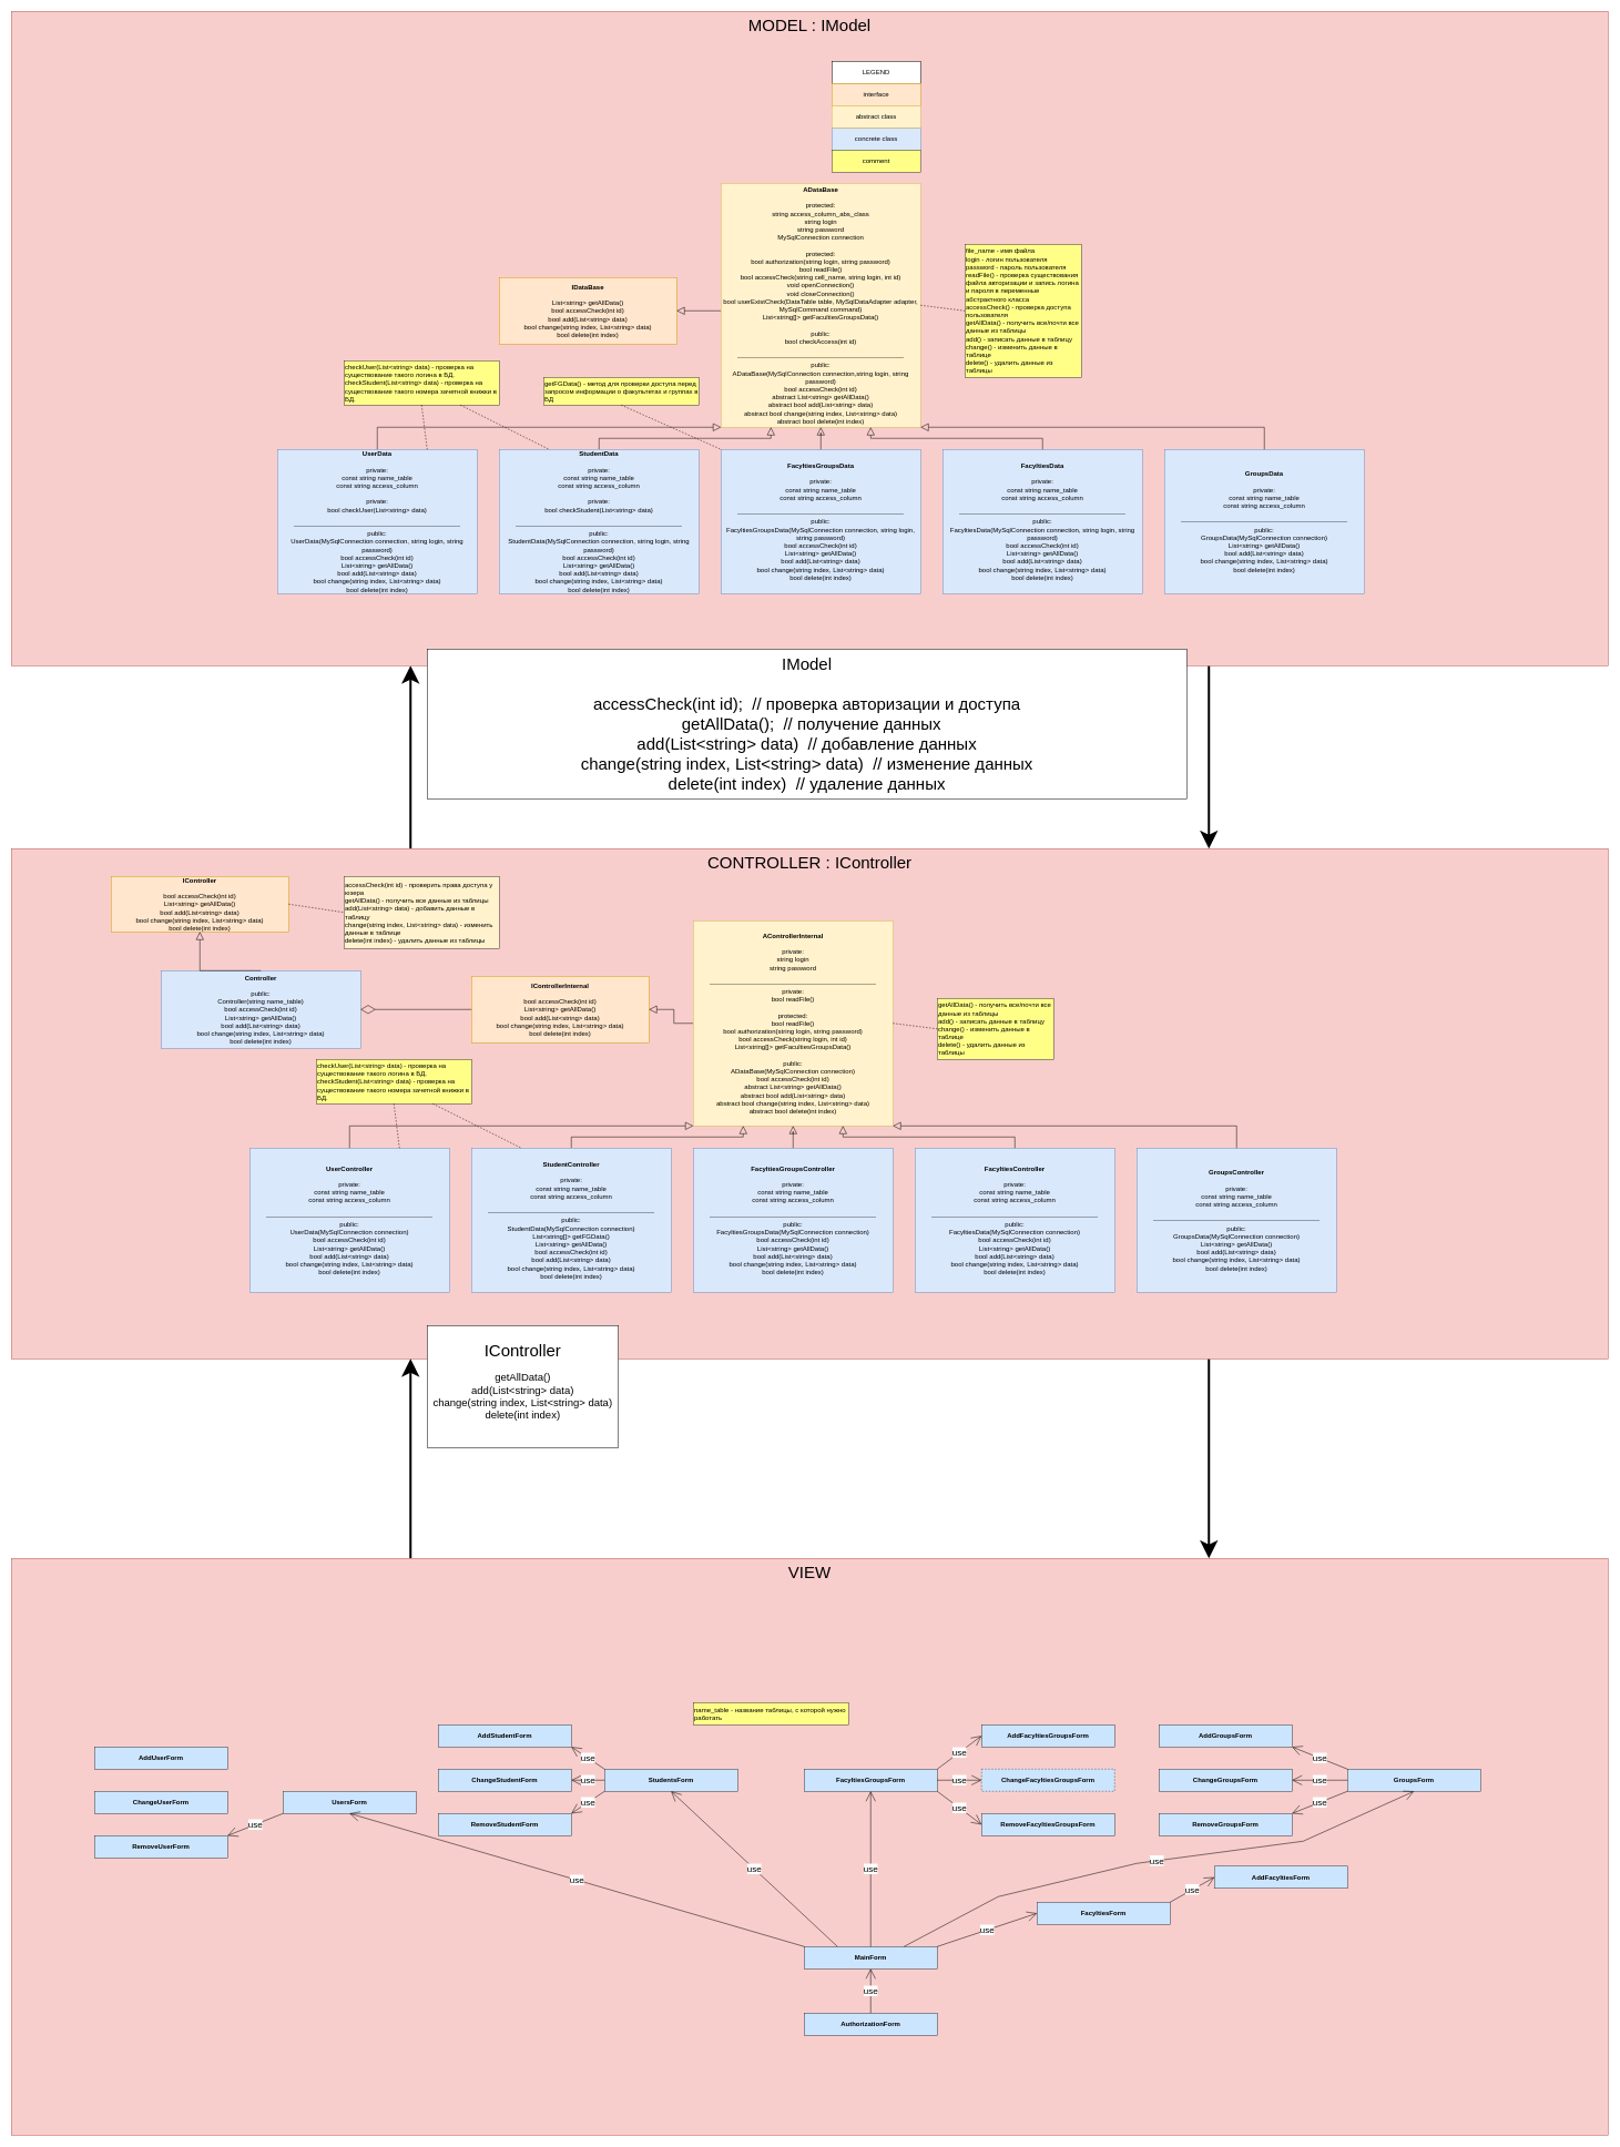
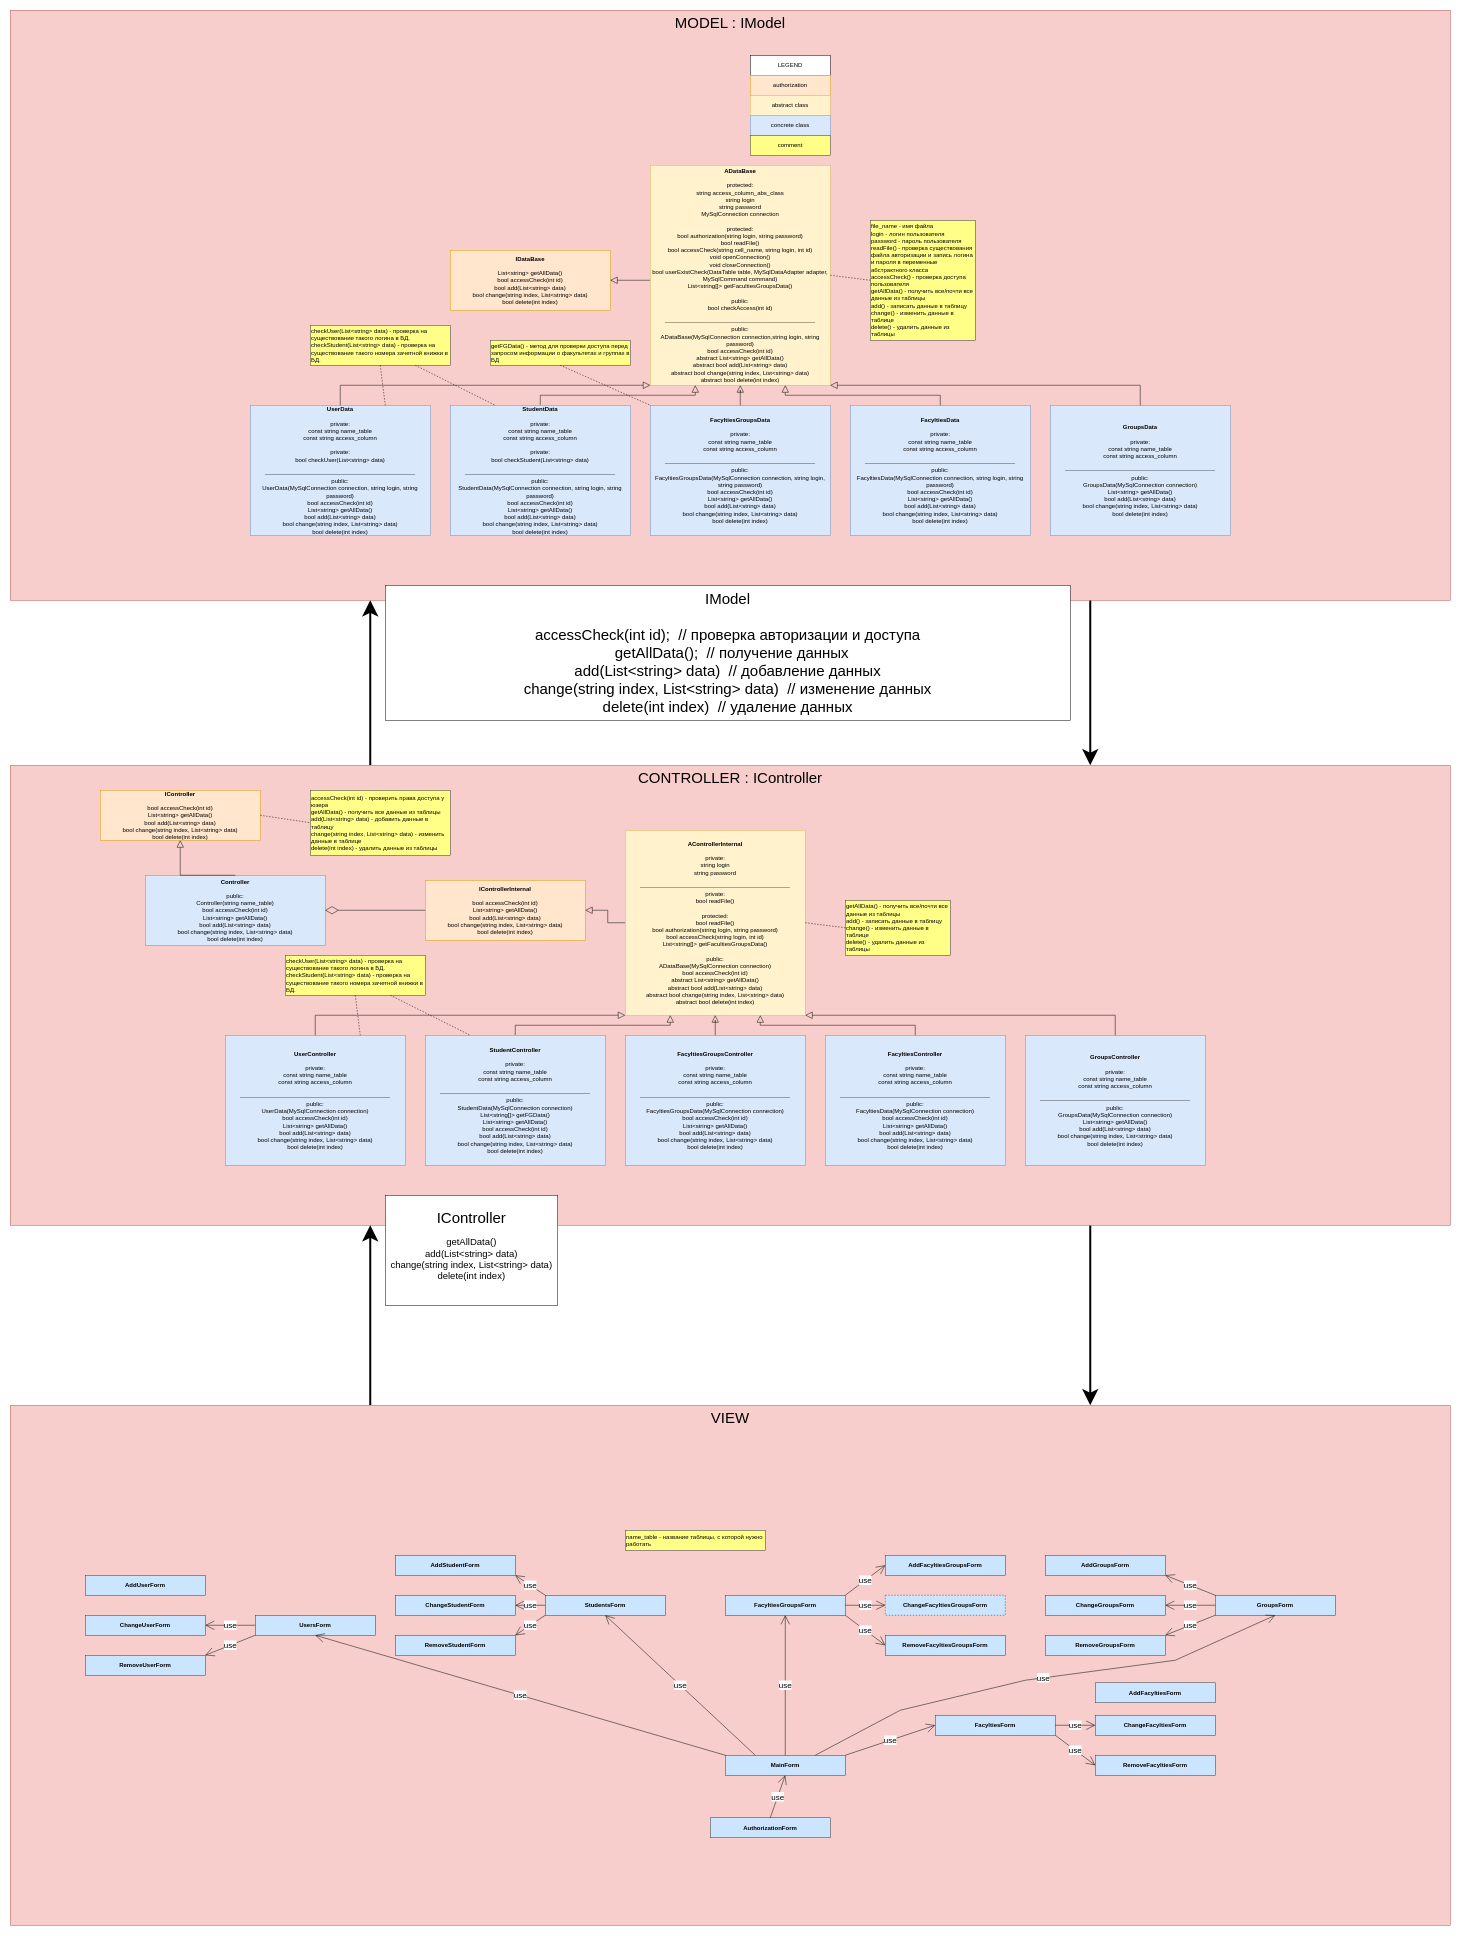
- <mxCell id="12" value="interface" style="rounded=0;whiteSpace=wrap;html=1;fillColor=#ffe6cc;strokeColor=#d79b00;" parent="1" vertex="1"><mxGeometry x="1500" y="150" width="160" height="40" as="geometry" /></mxCell>
+ <mxCell id="12" value="authorization" style="rounded=0;whiteSpace=wrap;html=1;fillColor=#ffe6cc;strokeColor=#d79b00;" parent="1" vertex="1"><mxGeometry x="1500" y="150" width="160" height="40" as="geometry" /></mxCell>
- <mxCell id="101" value="accessCheck(int id) - проверить права доступа у юзера&lt;br&gt;getAllData() - получить все данные из таблицы&lt;br&gt;add(List&amp;lt;string&amp;gt; data) - добавить данные в таблицу&lt;br&gt;change(string index, List&amp;lt;string&amp;gt; data) - изменить данные в таблице&lt;br&gt;delete(int index) - удалить данные из таблицы" style="rounded=0;whiteSpace=wrap;html=1;fillColor=#fff2cc;strokeColor=#36393d;align=left;" vertex="1" parent="1"><mxGeometry x="620" y="1580" width="280" height="130" as="geometry" /></mxCell>
+ <mxCell id="101" value="accessCheck(int id) - проверить права доступа у юзера&lt;br&gt;getAllData() - получить все данные из таблицы&lt;br&gt;add(List&amp;lt;string&amp;gt; data) - добавить данные в таблицу&lt;br&gt;change(string index, List&amp;lt;string&amp;gt; data) - изменить данные в таблице&lt;br&gt;delete(int index) - удалить данные из таблицы" style="rounded=0;whiteSpace=wrap;html=1;fillColor=#ffff88;strokeColor=#36393d;align=left;" vertex="1" parent="1"><mxGeometry x="620" y="1580" width="280" height="130" as="geometry" /></mxCell>
- <mxCell id="23" value="&lt;span style=&quot;text-align: center;&quot;&gt;name_table - название таблицы, с которой нужно работать&lt;/span&gt;" style="rounded=0;whiteSpace=wrap;html=1;fillColor=#ffff88;strokeColor=#36393d;align=left;" parent="1" vertex="1"><mxGeometry x="1250" y="3070" width="280" height="40" as="geometry" /></mxCell>
+ <mxCell id="23" value="&lt;span style=&quot;text-align: center;&quot;&gt;name_table - название таблицы, с которой нужно работать&lt;/span&gt;" style="rounded=0;whiteSpace=wrap;html=1;fillColor=#ffff88;strokeColor=#36393d;align=left;" parent="1" vertex="1"><mxGeometry x="1250" y="3060" width="280" height="40" as="geometry" /></mxCell>
+ <mxCell id="47" value="use" style="endArrow=open;endSize=16;endFill=0;html=1;rounded=0;fontSize=16;entryX=1;entryY=0.5;entryDx=0;entryDy=0;exitX=0;exitY=0.5;exitDx=0;exitDy=0;" parent="1" source="38" target="30" edge="1"><mxGeometry width="160" relative="1" as="geometry"><mxPoint x="450" y="3230" as="sourcePoint" /><mxPoint x="810" y="2950" as="targetPoint" /></mxGeometry></mxCell>
- <mxCell id="60" value="use" style="endArrow=open;endSize=16;endFill=0;html=1;rounded=0;exitX=1;exitY=0;exitDx=0;exitDy=0;fontSize=16;entryX=0;entryY=0.5;entryDx=0;entryDy=0;" parent="1" source="57" target="54" edge="1"><mxGeometry width="160" relative="1" as="geometry"><mxPoint x="1920" y="3540" as="sourcePoint" /><mxPoint x="2090" y="3400" as="targetPoint" /></mxGeometry></mxCell>
+ <mxCell id="59" value="use" style="endArrow=open;endSize=16;endFill=0;html=1;rounded=0;exitX=1;exitY=0.5;exitDx=0;exitDy=0;fontSize=16;entryX=0;entryY=0.5;entryDx=0;entryDy=0;" parent="1" source="57" target="55" edge="1"><mxGeometry width="160" relative="1" as="geometry"><mxPoint x="1910" y="3530" as="sourcePoint" /><mxPoint x="2160" y="3410" as="targetPoint" /></mxGeometry></mxCell>
+ <mxCell id="55" value="&lt;b&gt;Change&lt;/b&gt;&lt;b style=&quot;border-color: var(--border-color);&quot;&gt;Facylties&lt;/b&gt;&lt;b&gt;Form&lt;/b&gt;" style="rounded=0;whiteSpace=wrap;html=1;fillColor=#cce5ff;strokeColor=#36393d;" parent="1" vertex="1"><mxGeometry x="2190" y="3430" width="240" height="40" as="geometry" /></mxCell>
+ <mxCell id="58" value="use" style="endArrow=open;endSize=16;endFill=0;html=1;rounded=0;exitX=1;exitY=1;exitDx=0;exitDy=0;fontSize=16;entryX=0;entryY=0.5;entryDx=0;entryDy=0;" parent="1" source="57" target="56" edge="1"><mxGeometry width="160" relative="1" as="geometry"><mxPoint x="1900" y="3520" as="sourcePoint" /><mxPoint x="2090" y="3510" as="targetPoint" /></mxGeometry></mxCell>
+ <mxCell id="56" value="&lt;b&gt;Remove&lt;/b&gt;&lt;b style=&quot;border-color: var(--border-color);&quot;&gt;Facylties&lt;/b&gt;&lt;b&gt;Form&lt;/b&gt;" style="rounded=0;whiteSpace=wrap;html=1;fillColor=#cce5ff;strokeColor=#36393d;" parent="1" vertex="1"><mxGeometry x="2190" y="3510" width="240" height="40" as="geometry" /></mxCell>
- <mxCell id="24" value="&lt;b&gt;AuthorizationForm&lt;/b&gt;" style="rounded=0;whiteSpace=wrap;html=1;fillColor=#cce5ff;strokeColor=#36393d;" parent="1" vertex="1"><mxGeometry x="1450" y="3630" width="240" height="40" as="geometry" /></mxCell>
+ <mxCell id="24" value="&lt;b&gt;AuthorizationForm&lt;/b&gt;" style="rounded=0;whiteSpace=wrap;html=1;fillColor=#cce5ff;strokeColor=#36393d;" parent="1" vertex="1"><mxGeometry x="1420" y="3635" width="240" height="40" as="geometry" /></mxCell>
